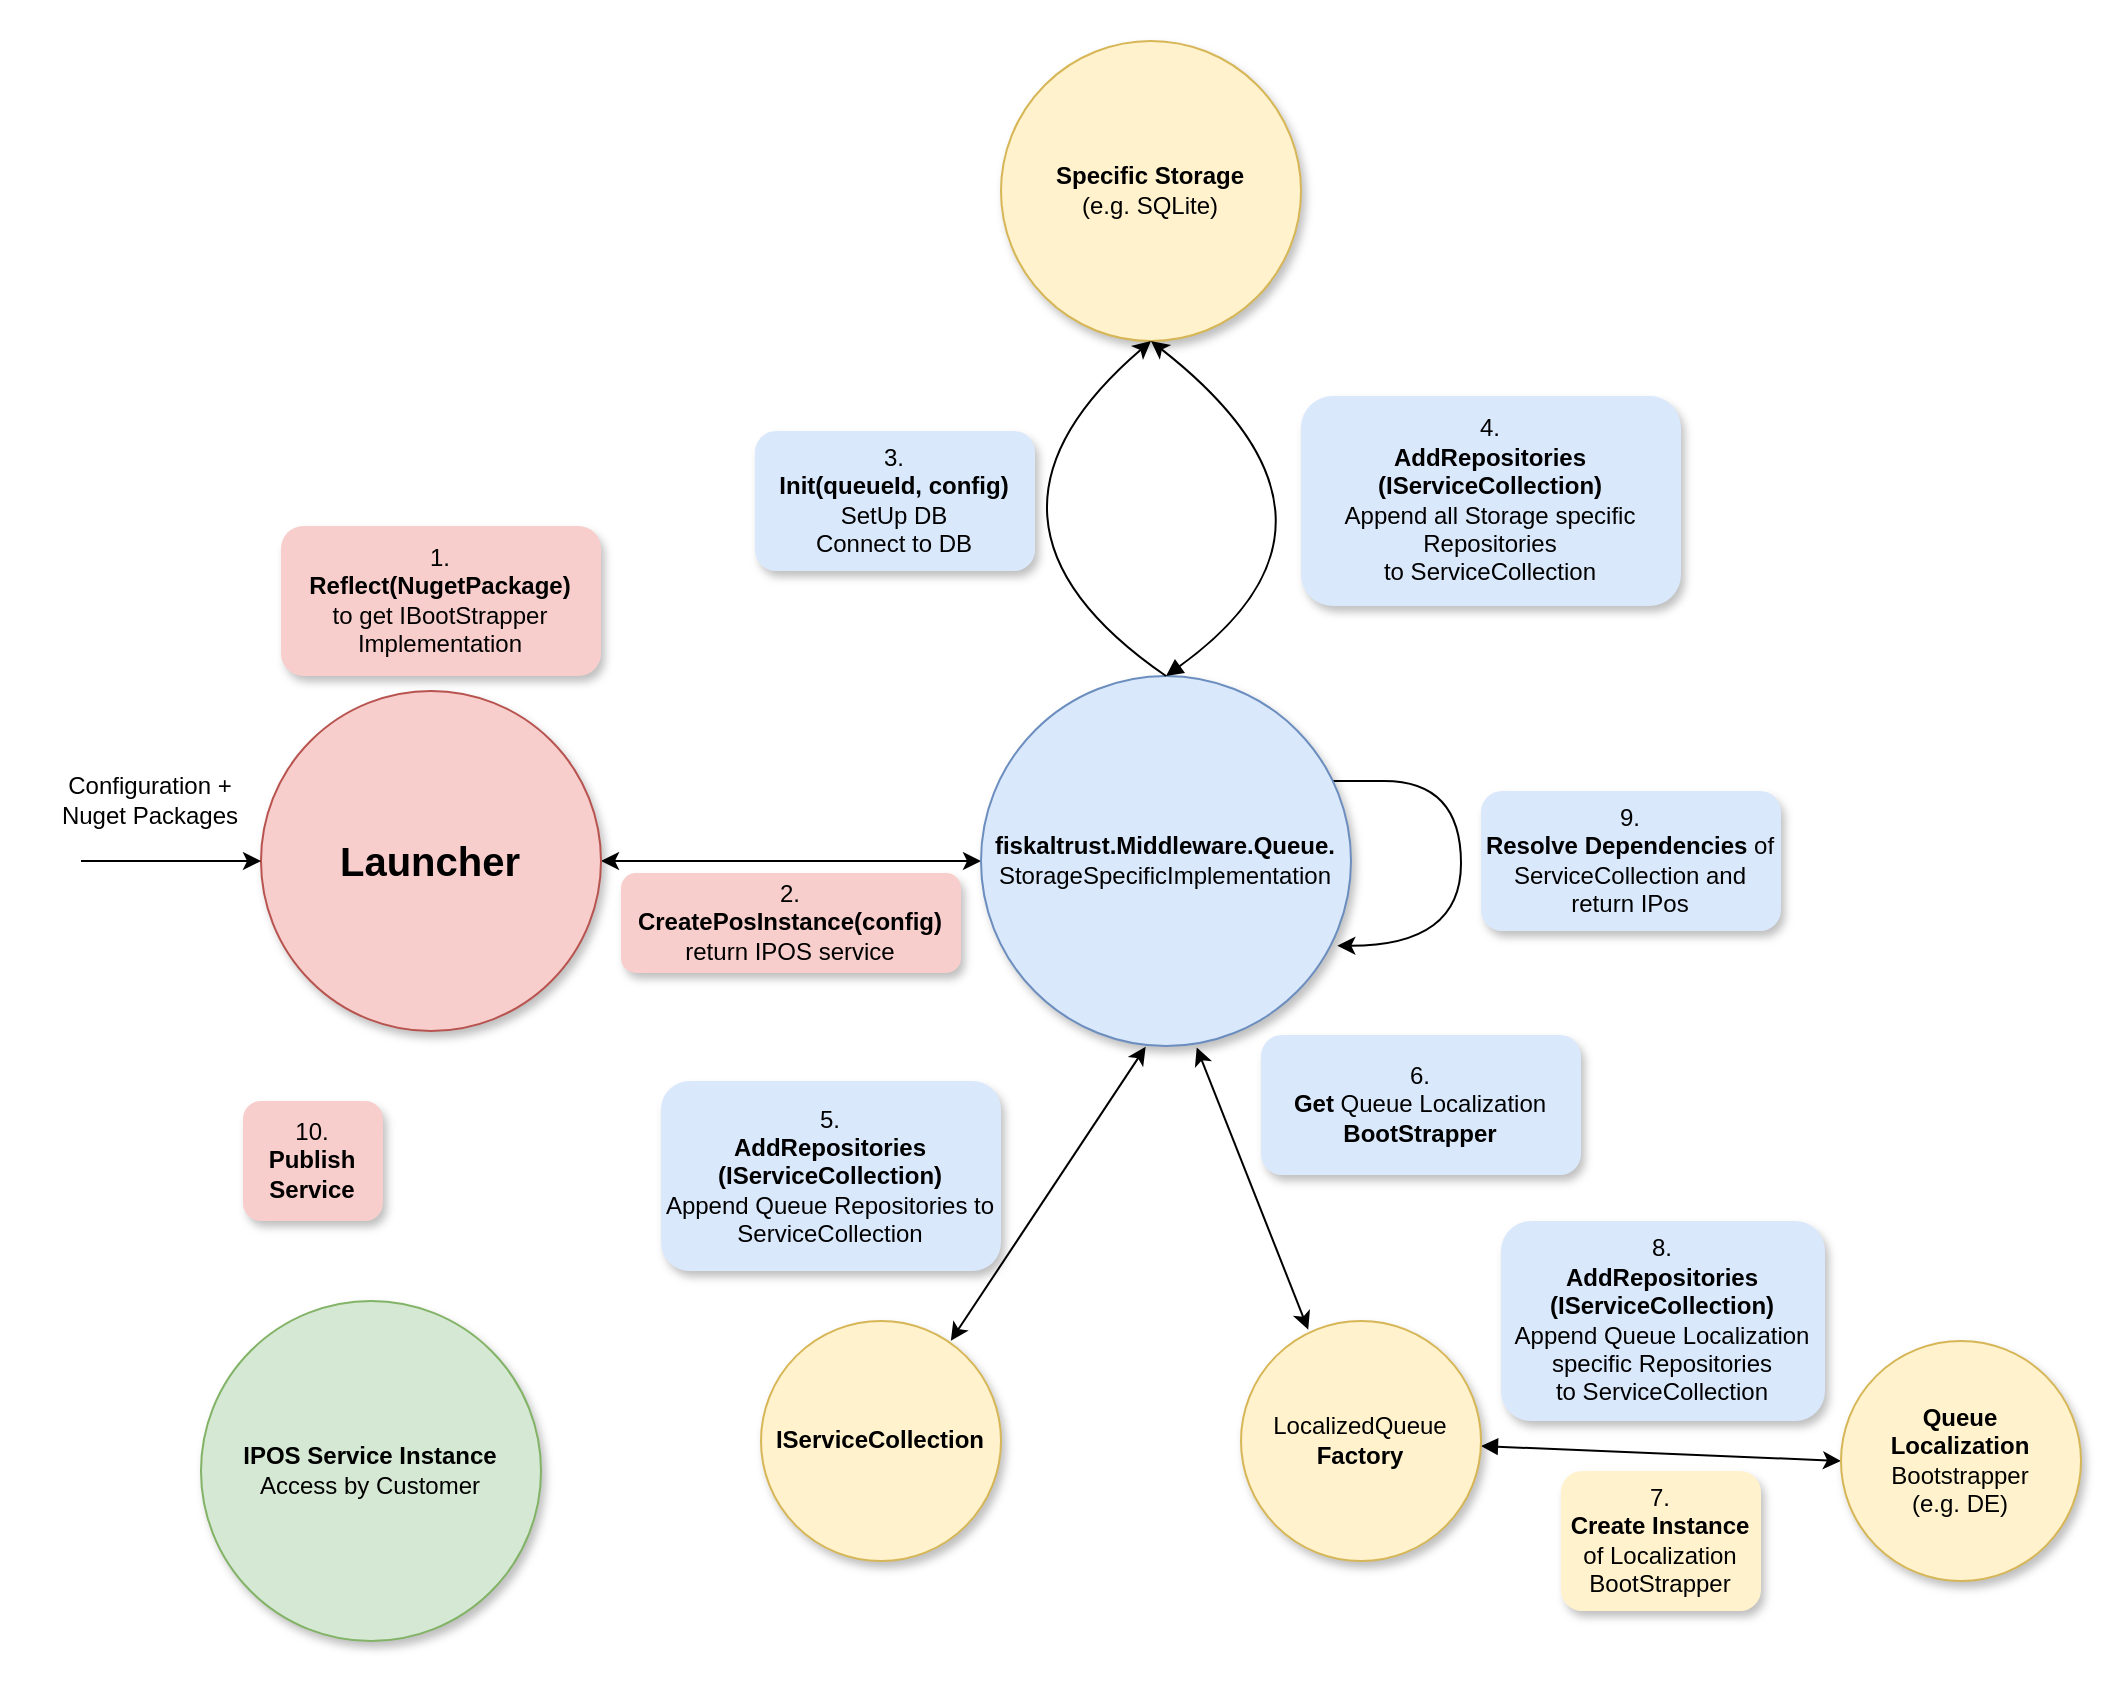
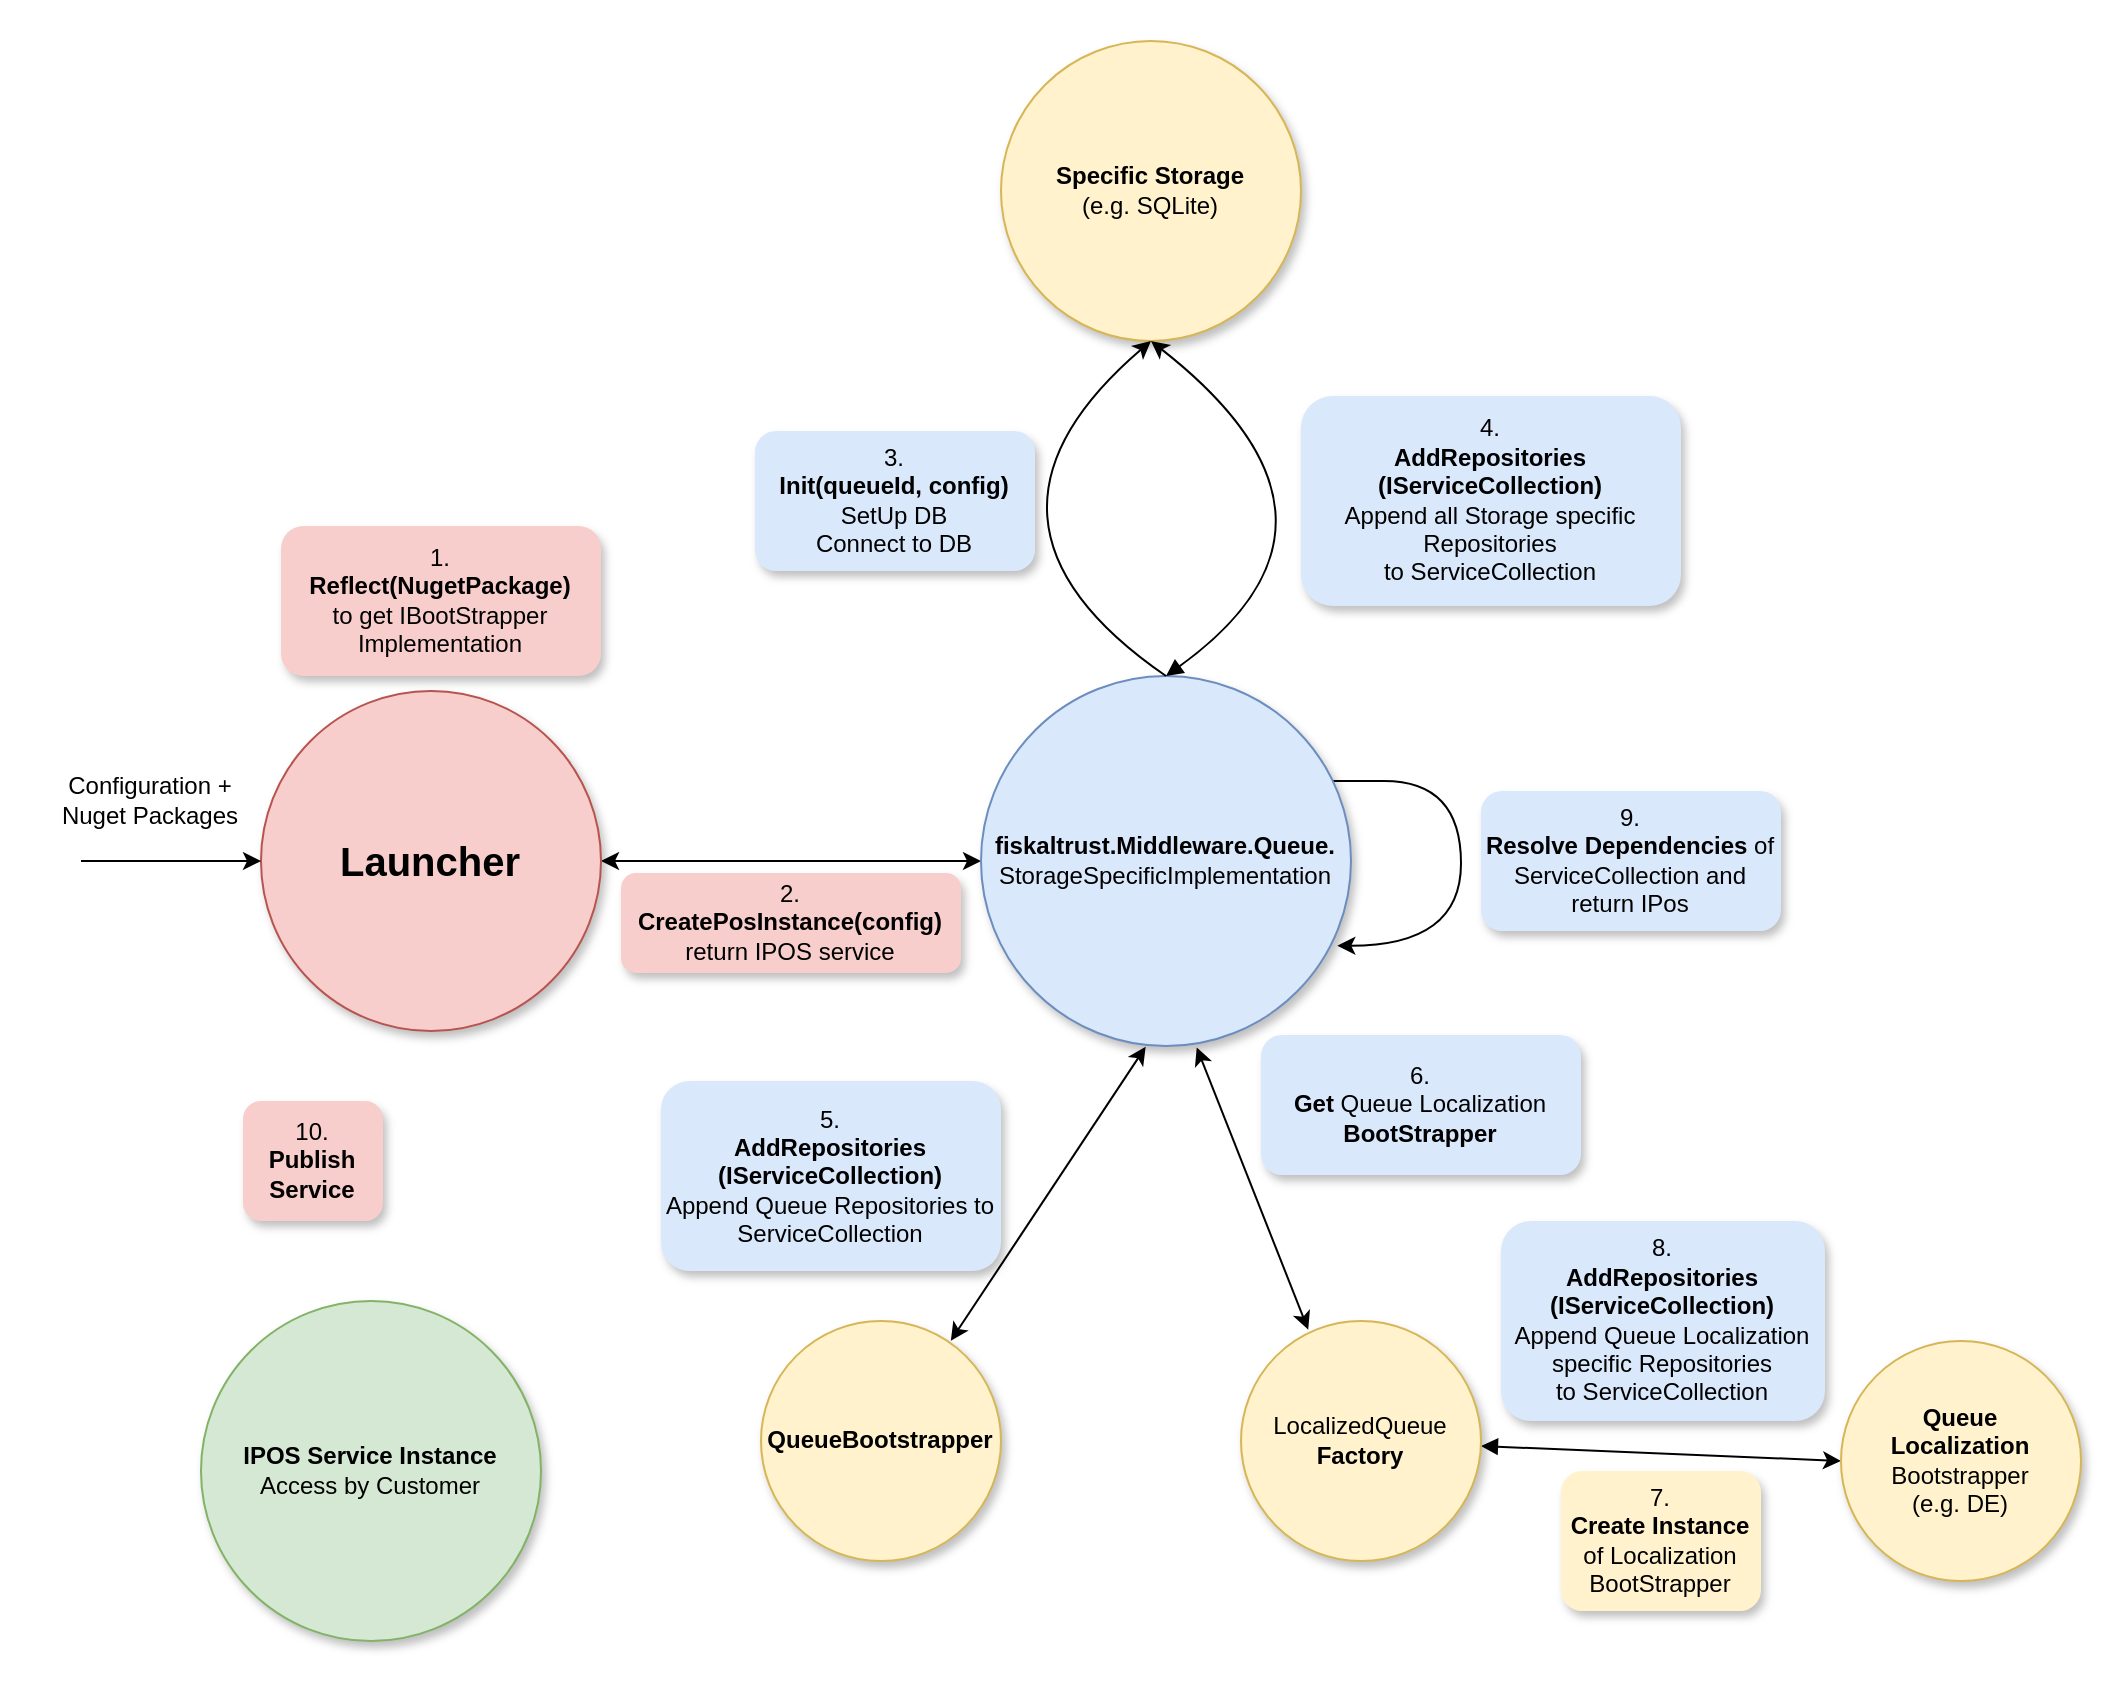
- <mxCell id="15" value="&lt;b&gt;IServiceCollection&lt;/b&gt;" style="ellipse;whiteSpace=wrap;html=1;aspect=fixed;fillColor=#fff2cc;strokeColor=#d6b656;shadow=1;" vertex="1" parent="1"><mxGeometry x="380" y="660" width="120" height="120" as="geometry" /></mxCell>
+ <mxCell id="15" value="&lt;b&gt;QueueBootstrapper&lt;/b&gt;" style="ellipse;whiteSpace=wrap;html=1;aspect=fixed;fillColor=#fff2cc;strokeColor=#d6b656;shadow=1;" vertex="1" parent="1"><mxGeometry x="380" y="660" width="120" height="120" as="geometry" /></mxCell>
